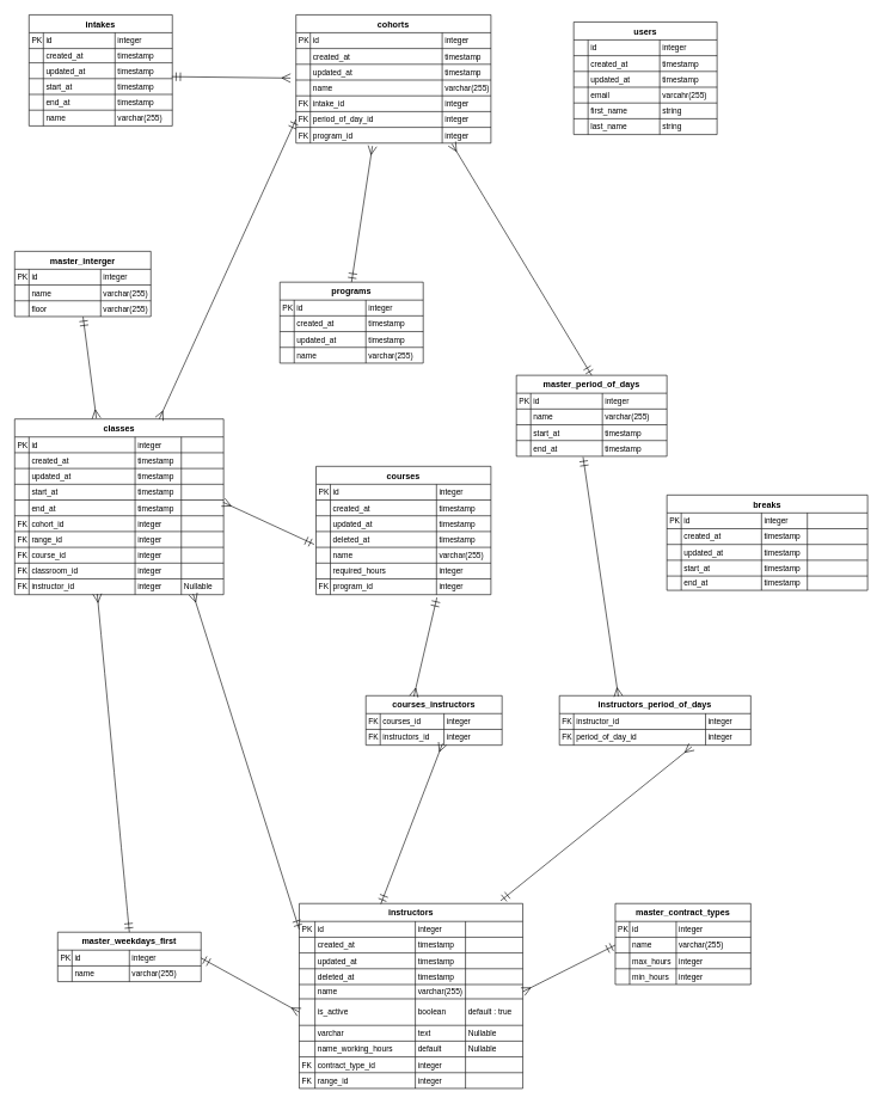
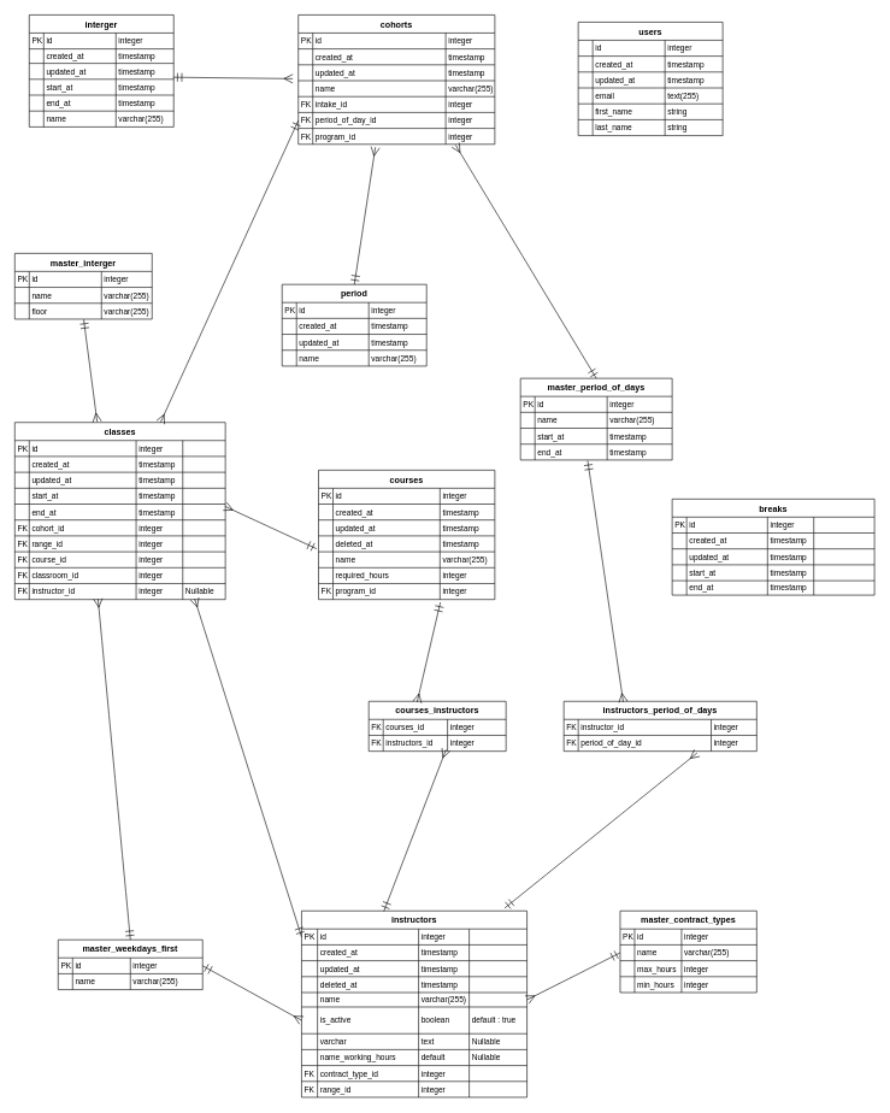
- <mxCell id="2" value="intakes" style="shape=table;startSize=25;container=1;collapsible=0;childLayout=tableLayout;fixedRows=1;rowLines=1;fontStyle=1;align=center;resizeLast=1;" parent="1" vertex="1"><mxGeometry x="40" y="20" width="200" height="155" as="geometry" /></mxCell>
+ <mxCell id="2" value="interger" style="shape=table;startSize=25;container=1;collapsible=0;childLayout=tableLayout;fixedRows=1;rowLines=1;fontStyle=1;align=center;resizeLast=1;" parent="1" vertex="1"><mxGeometry x="40" y="20" width="200" height="155" as="geometry" /></mxCell>
- <mxCell id="294" value="varcahr(255)" style="shape=partialRectangle;connectable=0;fillColor=none;top=0;left=0;bottom=0;right=0;align=left;spacingLeft=2;overflow=hidden;fontSize=11;" parent="291" vertex="1"><mxGeometry x="120" width="80" height="22" as="geometry"><mxRectangle width="80" height="22" as="alternateBounds" /></mxGeometry></mxCell>
+ <mxCell id="294" value="text(255)" style="shape=partialRectangle;connectable=0;fillColor=none;top=0;left=0;bottom=0;right=0;align=left;spacingLeft=2;overflow=hidden;fontSize=11;" parent="291" vertex="1"><mxGeometry x="120" width="80" height="22" as="geometry"><mxRectangle width="80" height="22" as="alternateBounds" /></mxGeometry></mxCell>
- <mxCell id="56" value="programs" style="shape=table;startSize=25;container=1;collapsible=0;childLayout=tableLayout;fixedRows=1;rowLines=1;fontStyle=1;align=center;resizeLast=1;" parent="1" vertex="1"><mxGeometry x="390" y="393" width="200" height="113" as="geometry" /></mxCell>
+ <mxCell id="56" value="period" style="shape=table;startSize=25;container=1;collapsible=0;childLayout=tableLayout;fixedRows=1;rowLines=1;fontStyle=1;align=center;resizeLast=1;" parent="1" vertex="1"><mxGeometry x="390" y="393" width="200" height="113" as="geometry" /></mxCell>
